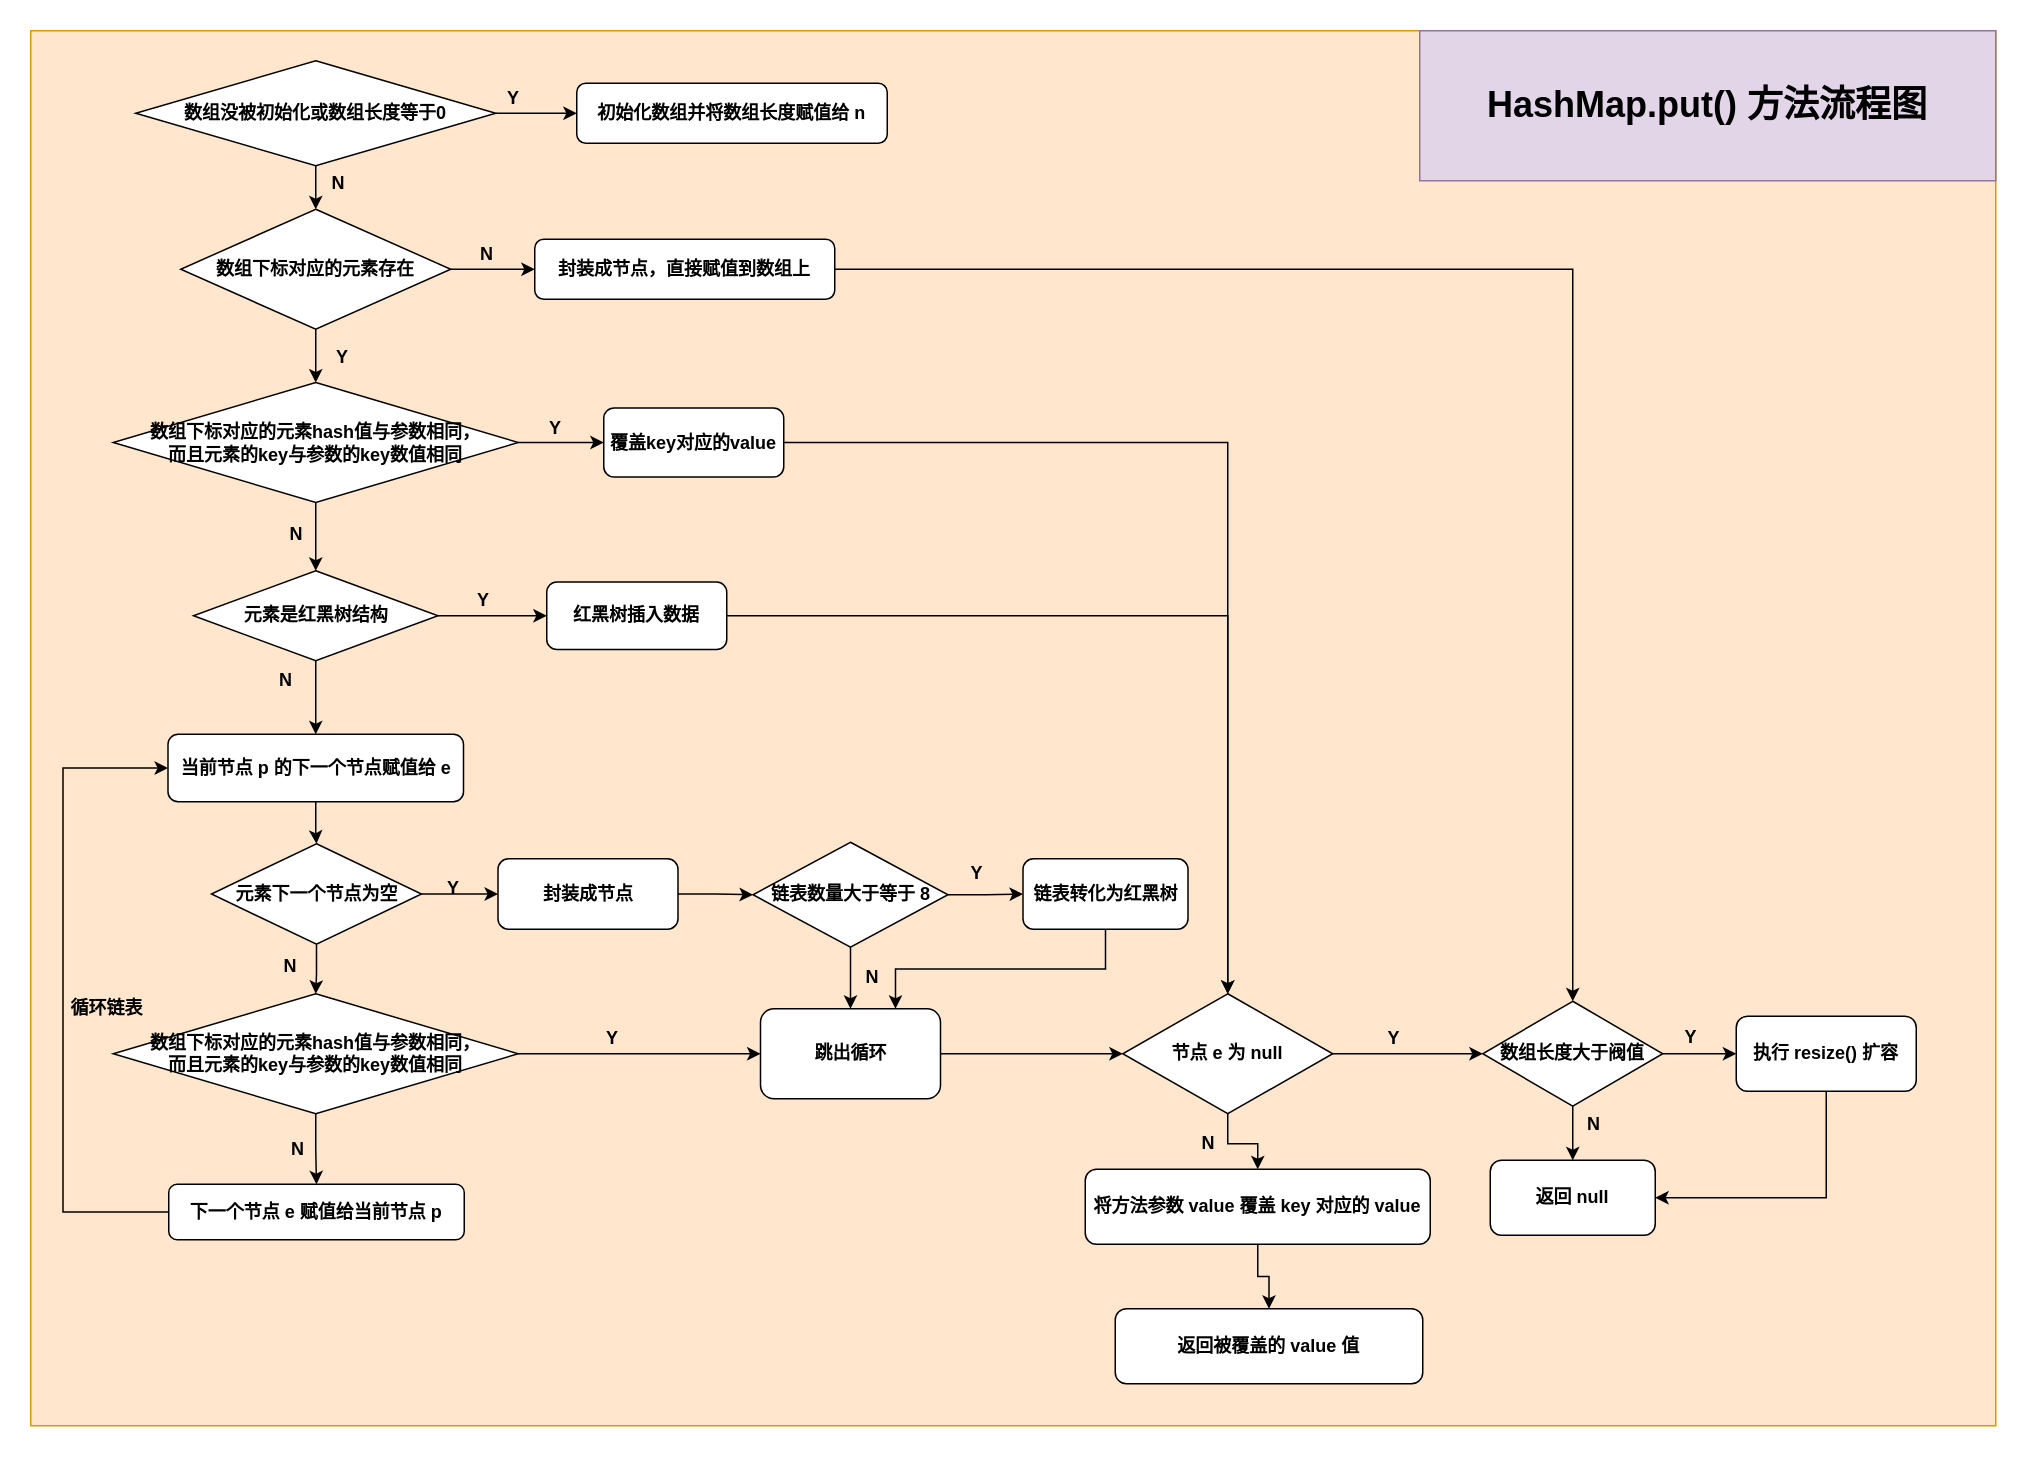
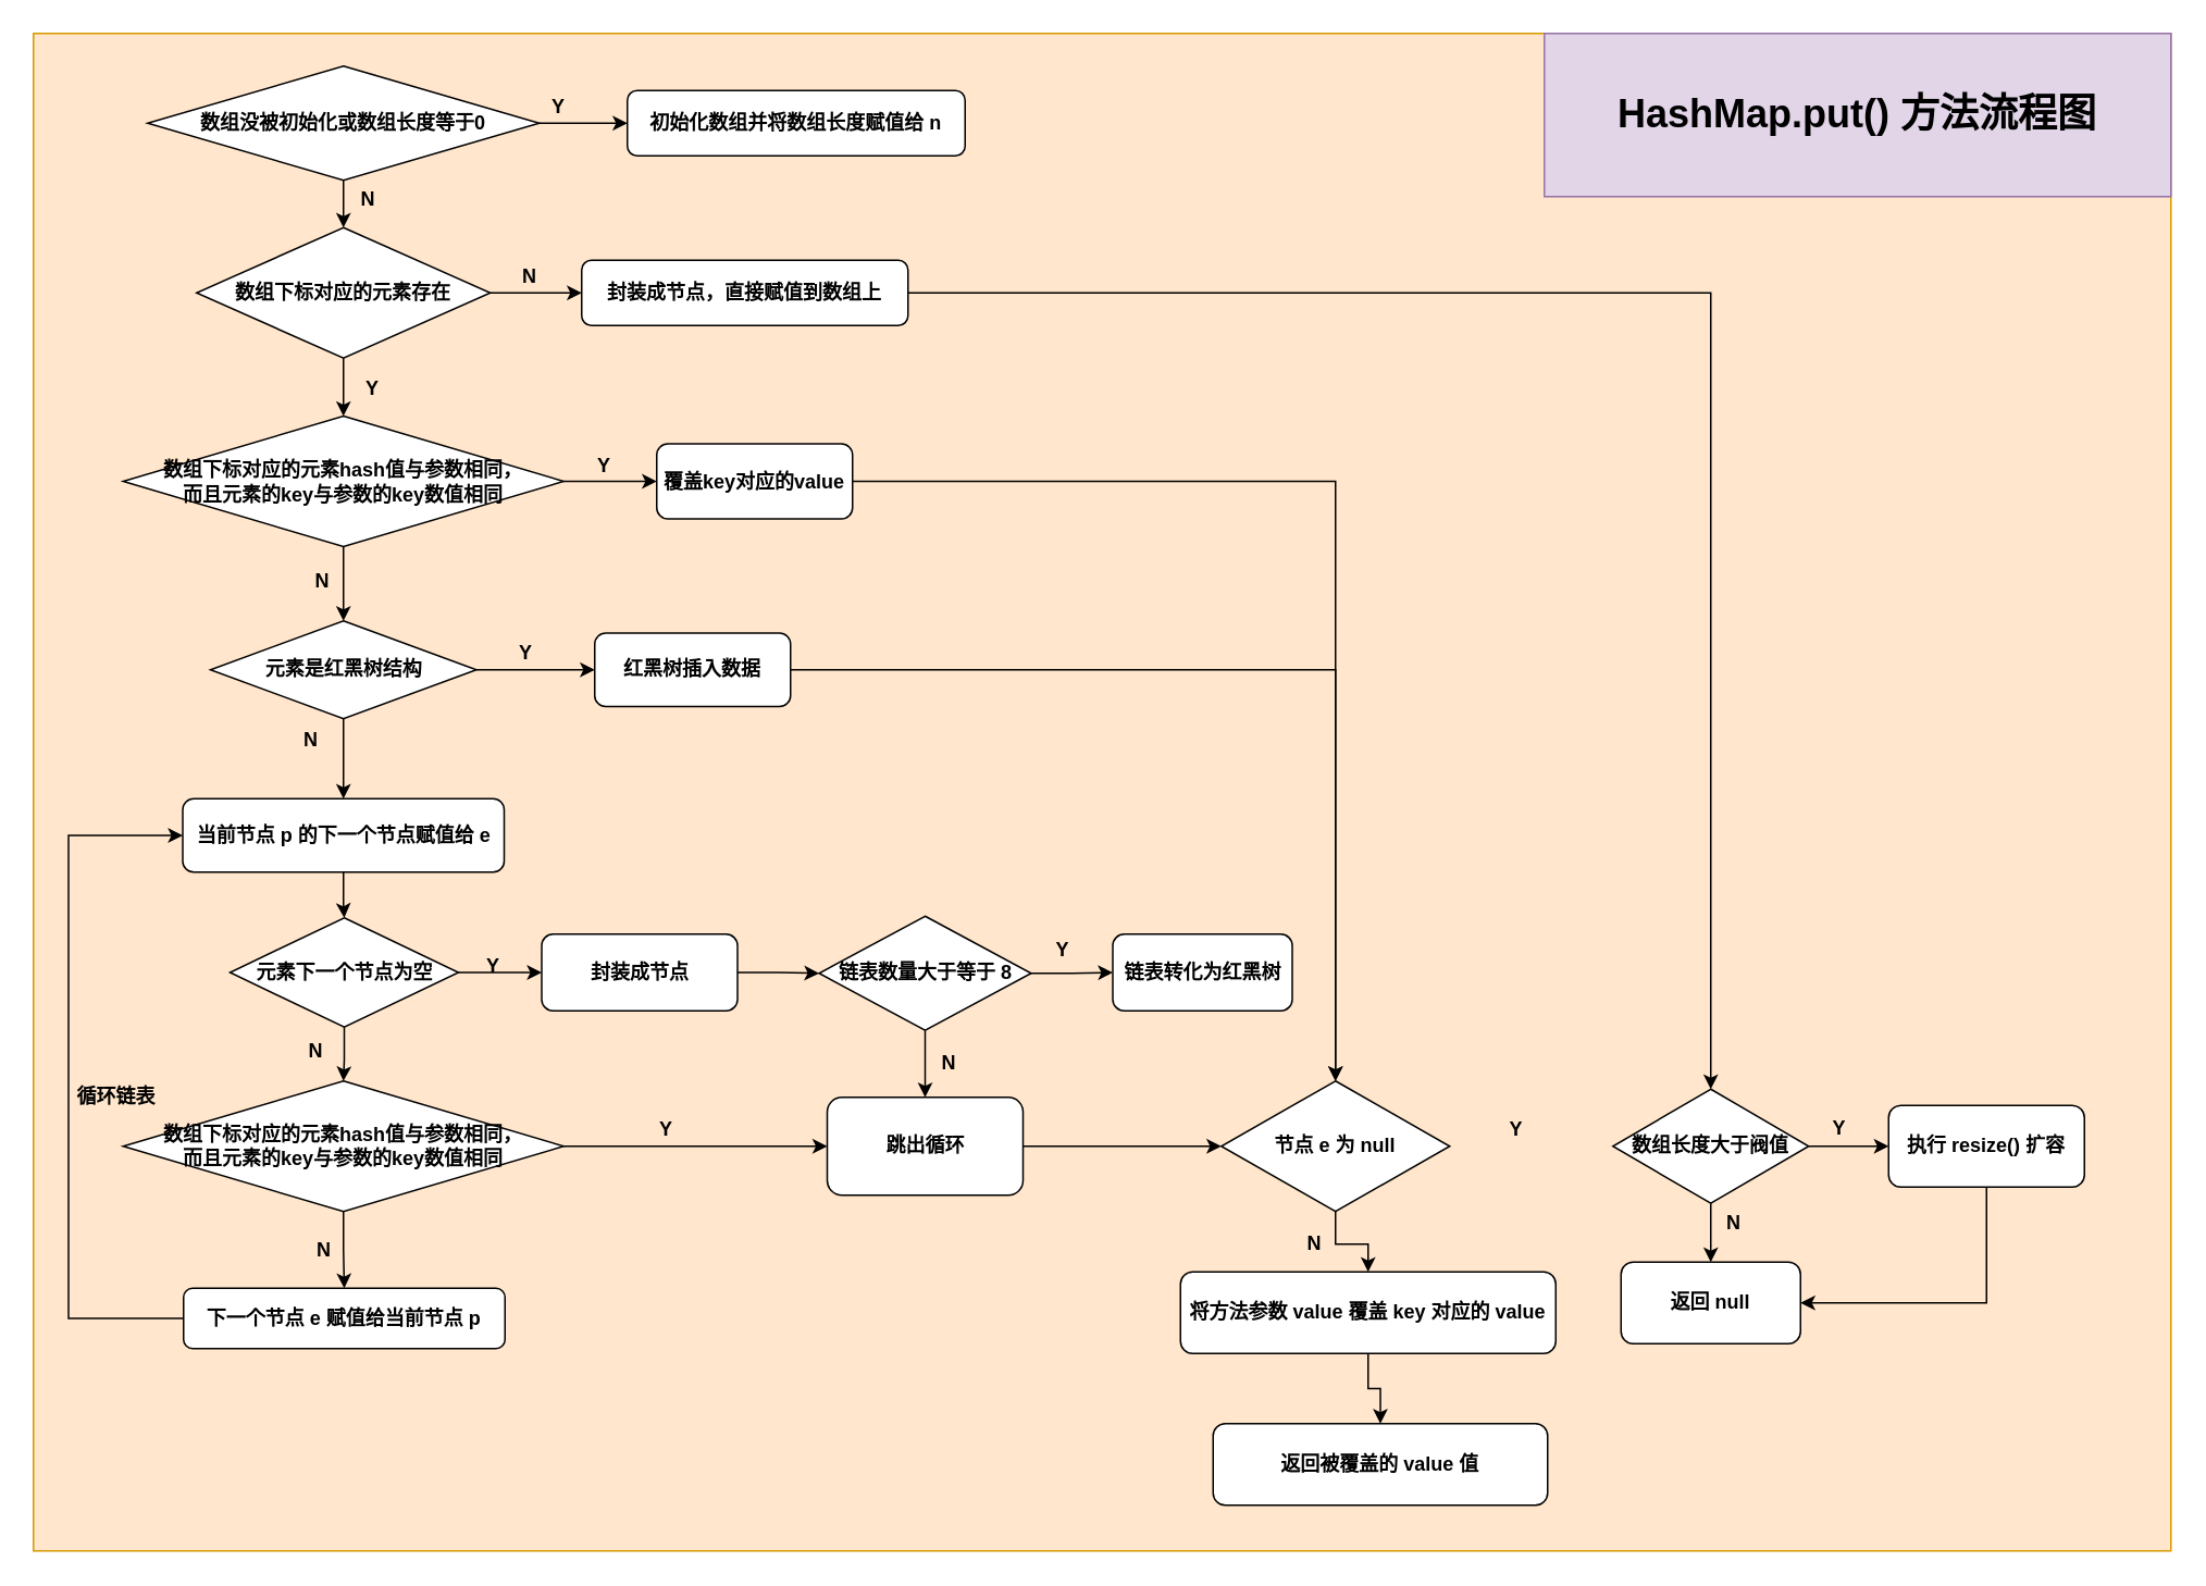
- <mxCell id="35" style="edgeStyle=orthogonalEdgeStyle;rounded=0;orthogonalLoop=1;jettySize=auto;html=1;exitX=0.5;exitY=1;exitDx=0;exitDy=0;entryX=0.75;entryY=0;entryDx=0;entryDy=0;fontStyle=1" parent="1" source="36" target="41" edge="1"><mxGeometry relative="1" as="geometry" /></mxCell>
- <mxCell id="49" style="edgeStyle=orthogonalEdgeStyle;rounded=0;orthogonalLoop=1;jettySize=auto;html=1;exitX=1;exitY=0.5;exitDx=0;exitDy=0;entryX=0;entryY=0.5;entryDx=0;entryDy=0;fontStyle=1" edge="1" parent="1" source="50" target="56"><mxGeometry relative="1" as="geometry" /></mxCell>
